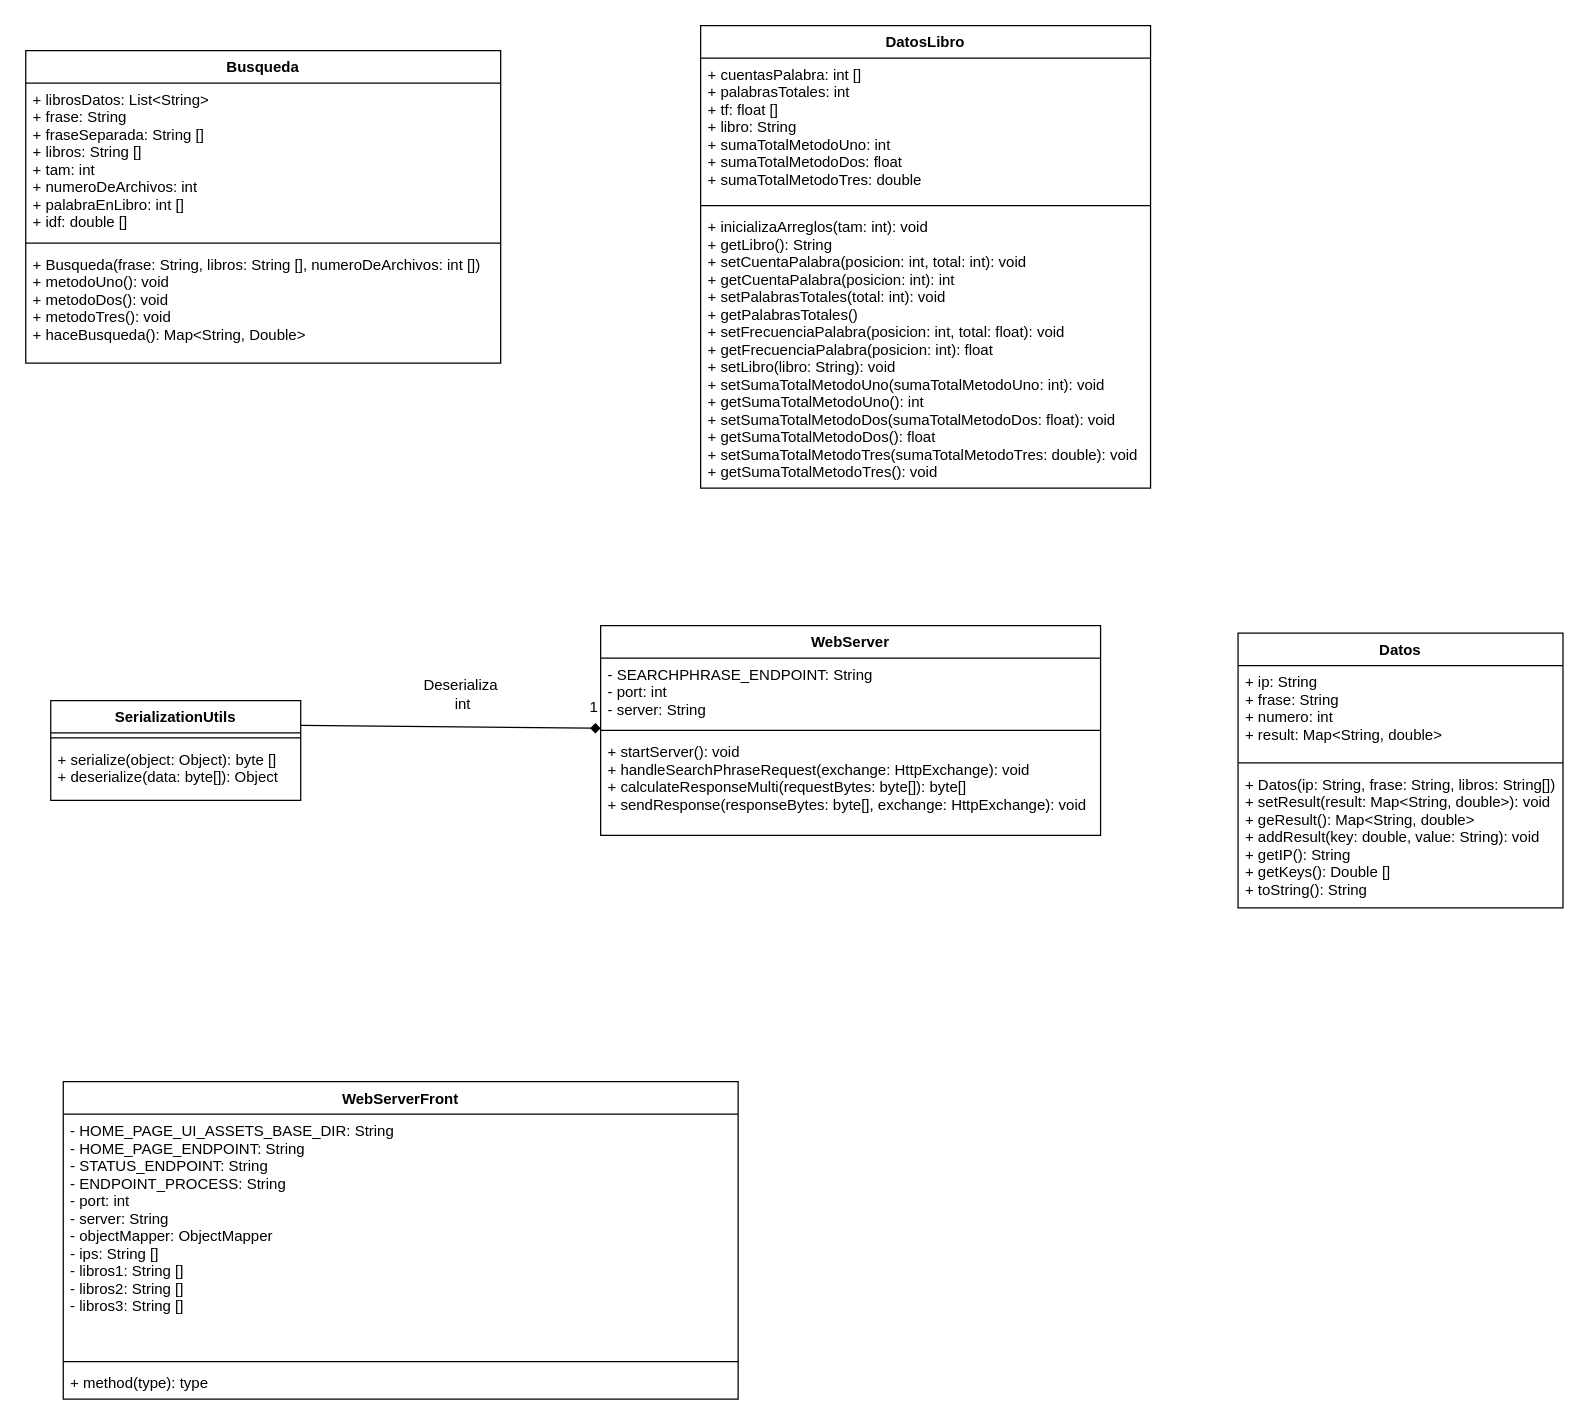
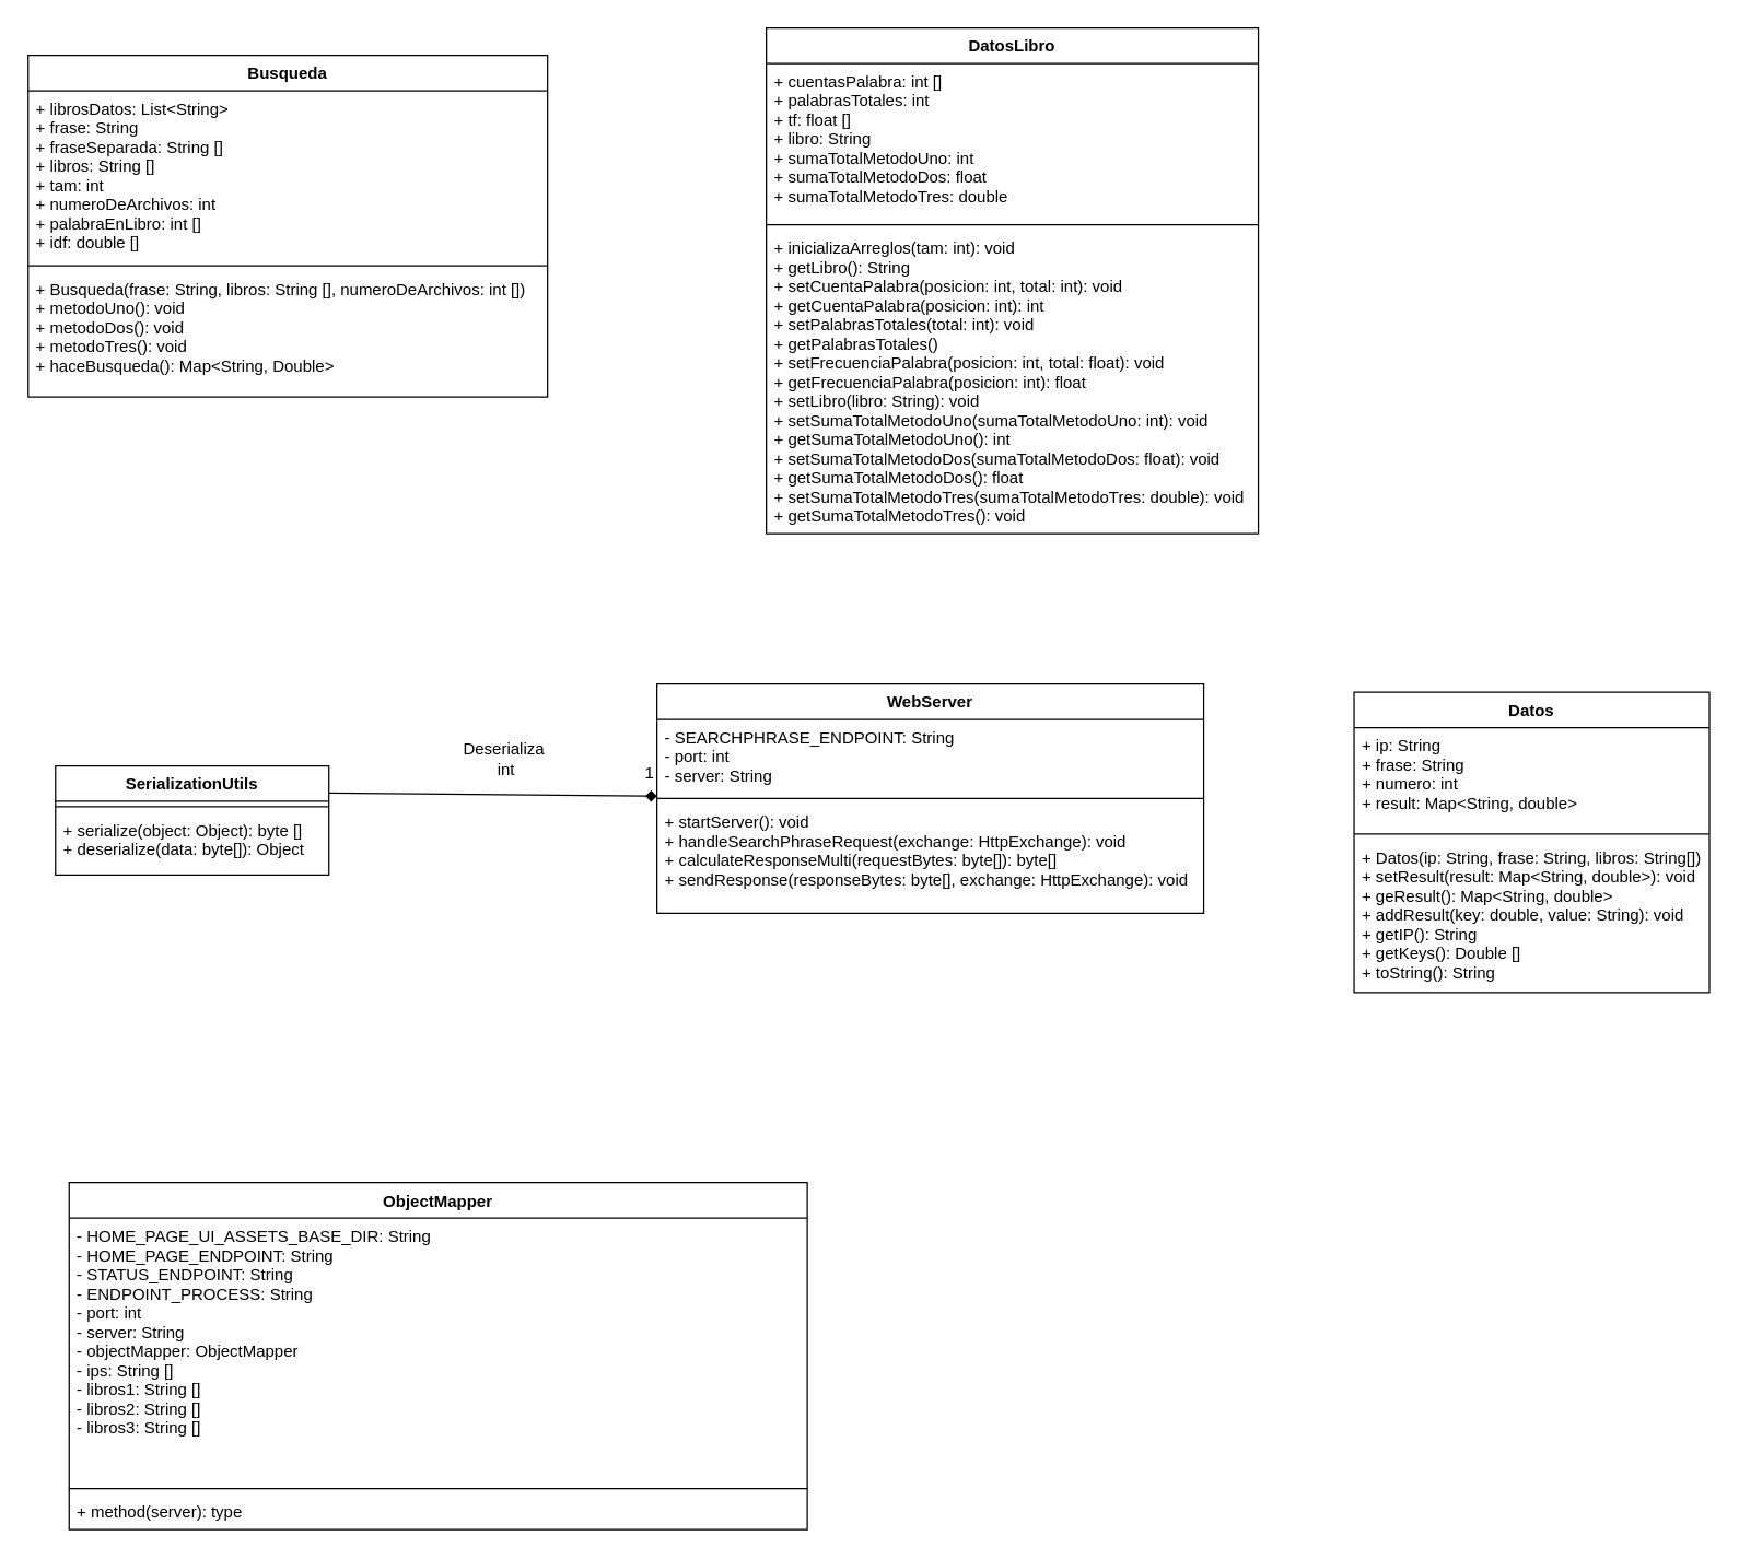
- <mxCell id="24" value="WebServerFront" style="swimlane;fontStyle=1;align=center;verticalAlign=top;childLayout=stackLayout;horizontal=1;startSize=26;horizontalStack=0;resizeParent=1;resizeParentMax=0;resizeLast=0;collapsible=1;marginBottom=0;" parent="1" vertex="1"><mxGeometry x="50" y="865" width="540" height="254" as="geometry" /></mxCell>
+ <mxCell id="24" value="ObjectMapper" style="swimlane;fontStyle=1;align=center;verticalAlign=top;childLayout=stackLayout;horizontal=1;startSize=26;horizontalStack=0;resizeParent=1;resizeParentMax=0;resizeLast=0;collapsible=1;marginBottom=0;" parent="1" vertex="1"><mxGeometry x="50" y="865" width="540" height="254" as="geometry" /></mxCell>
- <mxCell id="27" value="+ method(type): type" style="text;strokeColor=none;fillColor=none;align=left;verticalAlign=top;spacingLeft=4;spacingRight=4;overflow=hidden;rotatable=0;points=[[0,0.5],[1,0.5]];portConstraint=eastwest;" parent="24" vertex="1"><mxGeometry y="228" width="540" height="26" as="geometry" /></mxCell>
+ <mxCell id="27" value="+ method(server): type" style="text;strokeColor=none;fillColor=none;align=left;verticalAlign=top;spacingLeft=4;spacingRight=4;overflow=hidden;rotatable=0;points=[[0,0.5],[1,0.5]];portConstraint=eastwest;" parent="24" vertex="1"><mxGeometry y="228" width="540" height="26" as="geometry" /></mxCell>
